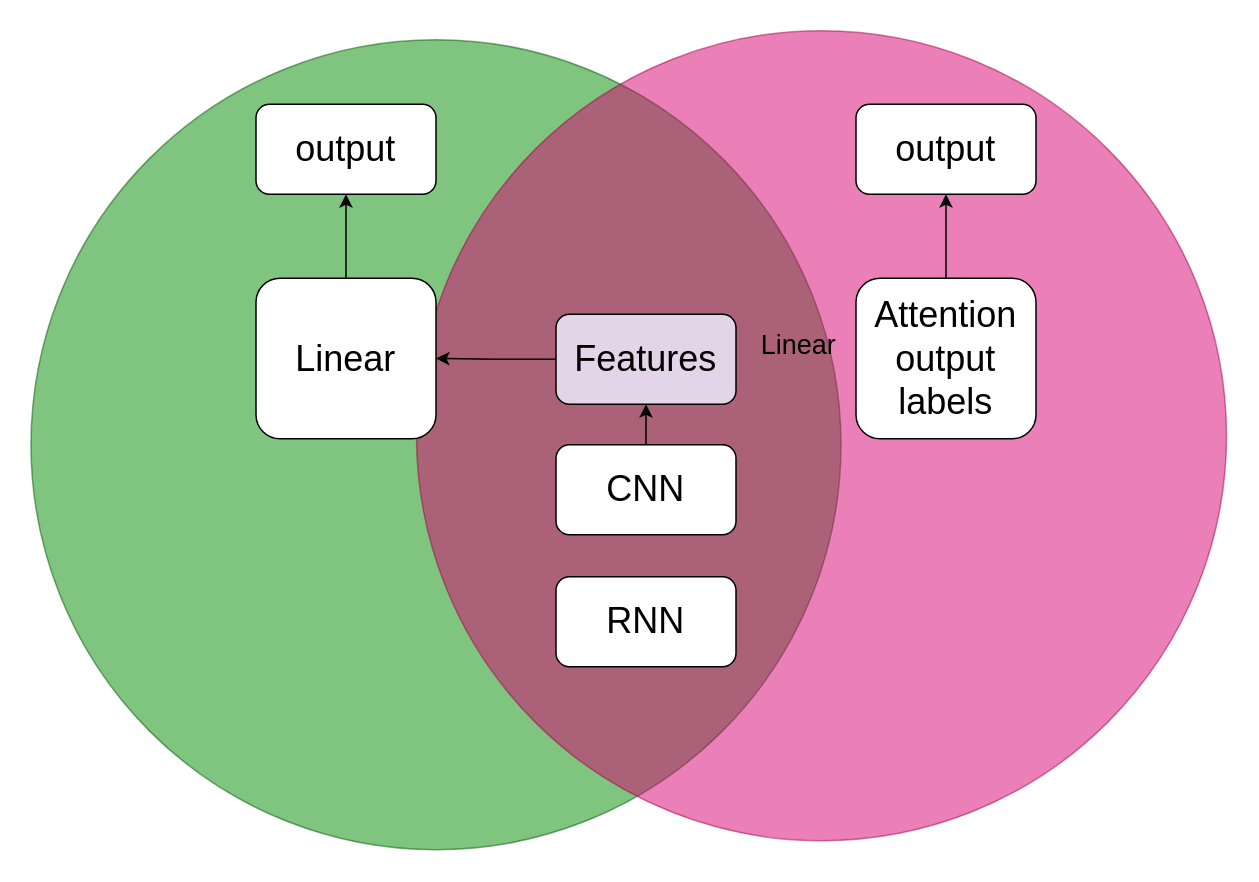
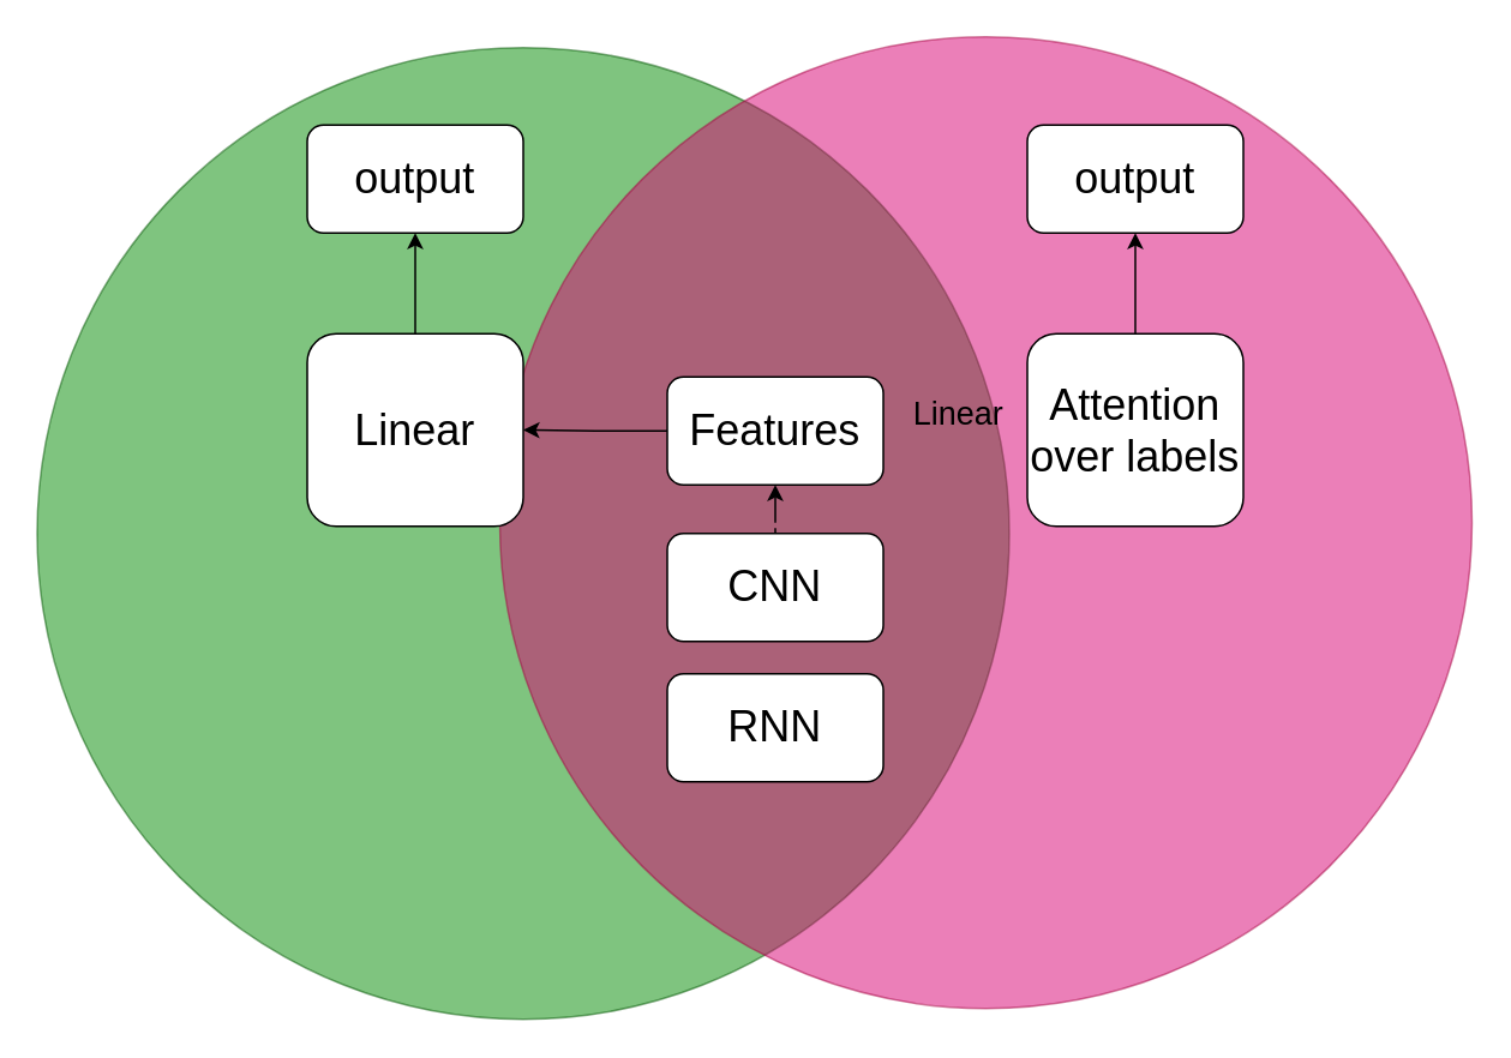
- <mxCell id="8" value="Features" style="rounded=1;whiteSpace=wrap;html=1;fontSize=24;fillColor=#e1d5e7;" vertex="1" parent="1"><mxGeometry x="370" y="209" width="120" height="60" as="geometry" /></mxCell>
+ <mxCell id="8" value="Features" style="rounded=1;whiteSpace=wrap;html=1;fontSize=24;" vertex="1" parent="1"><mxGeometry x="370" y="209" width="120" height="60" as="geometry" /></mxCell>
- <mxCell id="10" value="&lt;font style=&quot;font-size: 24px&quot;&gt;Attention&lt;br&gt;output labels&lt;br&gt;&lt;/font&gt;" style="rounded=1;whiteSpace=wrap;html=1;" vertex="1" parent="1"><mxGeometry x="570" y="185" width="120" height="107" as="geometry" /></mxCell>
+ <mxCell id="10" value="&lt;font style=&quot;font-size: 24px&quot;&gt;Attention&lt;br&gt;over labels&lt;br&gt;&lt;/font&gt;" style="rounded=1;whiteSpace=wrap;html=1;" vertex="1" parent="1"><mxGeometry x="570" y="185" width="120" height="107" as="geometry" /></mxCell>
- <mxCell id="5" value="" style="edgeStyle=orthogonalEdgeStyle;rounded=0;orthogonalLoop=1;jettySize=auto;html=1;" edge="1" parent="1" source="6" target="8"><mxGeometry relative="1" as="geometry" /></mxCell>
+ <mxCell id="5" value="" style="edgeStyle=orthogonalEdgeStyle;rounded=0;orthogonalLoop=1;jettySize=auto;html=1;dashed=1;" edge="1" parent="1" source="6" target="8"><mxGeometry relative="1" as="geometry" /></mxCell>
- <mxCell id="4" value="&lt;font style=&quot;font-size: 24px&quot;&gt;RNN&lt;/font&gt;" style="rounded=1;whiteSpace=wrap;html=1;" vertex="1" parent="1"><mxGeometry x="370" y="384" width="120" height="60" as="geometry" /></mxCell>
+ <mxCell id="4" value="&lt;font style=&quot;font-size: 24px&quot;&gt;RNN&lt;/font&gt;" style="rounded=1;whiteSpace=wrap;html=1;" vertex="1" parent="1"><mxGeometry x="370" y="374" width="120" height="60" as="geometry" /></mxCell>
